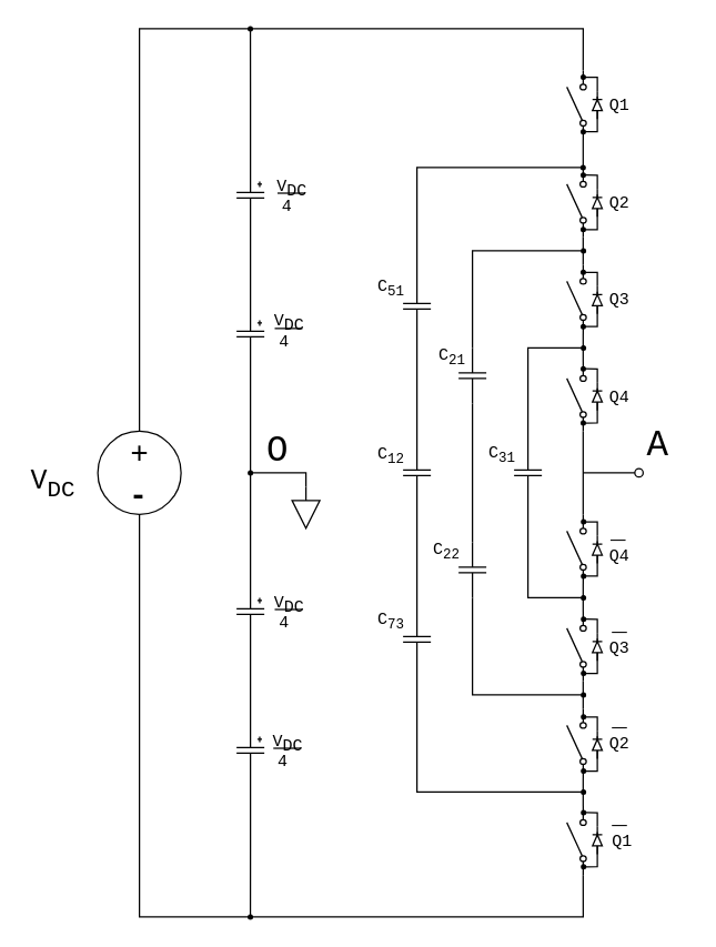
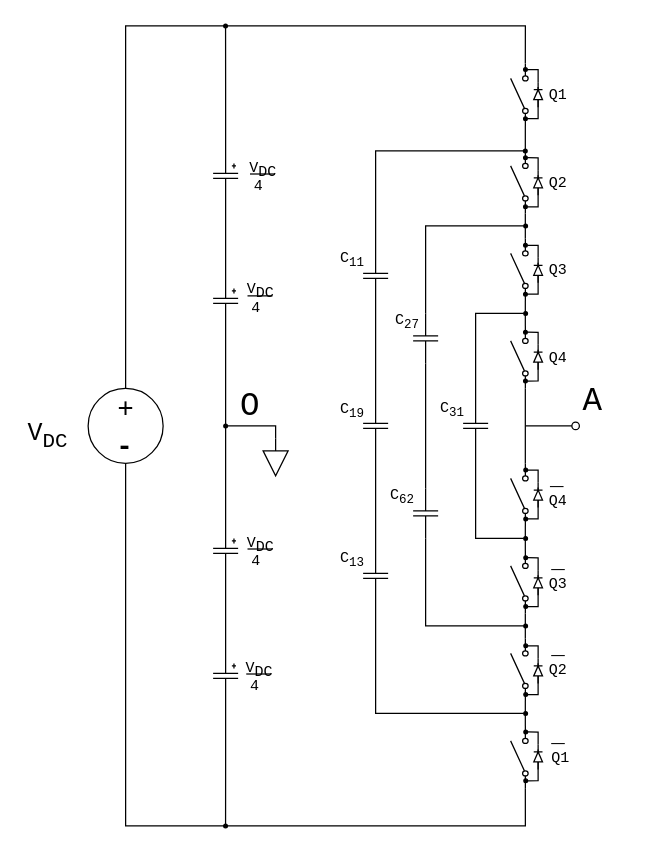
- <mxCell id="81" value="&lt;font face=&quot;Courier New&quot;&gt;C&lt;sub&gt;51&lt;/sub&gt;&lt;/font&gt;" style="text;html=1;resizable=0;points=[];autosize=1;align=left;verticalAlign=top;spacingTop=-4;" vertex="1" parent="1"><mxGeometry x="270" y="195" width="30" height="20" as="geometry" /></mxCell>
+ <mxCell id="81" value="&lt;font face=&quot;Courier New&quot;&gt;C&lt;sub&gt;11&lt;/sub&gt;&lt;/font&gt;" style="text;html=1;resizable=0;points=[];autosize=1;align=left;verticalAlign=top;spacingTop=-4;" vertex="1" parent="1"><mxGeometry x="270" y="195" width="30" height="20" as="geometry" /></mxCell>
- <mxCell id="84" value="&lt;font face=&quot;Courier New&quot;&gt;C&lt;sub&gt;21&lt;/sub&gt;&lt;/font&gt;" style="text;html=1;resizable=0;points=[];autosize=1;align=left;verticalAlign=top;spacingTop=-4;" vertex="1" parent="1"><mxGeometry x="313.5" y="245" width="30" height="20" as="geometry" /></mxCell>
+ <mxCell id="84" value="&lt;font face=&quot;Courier New&quot;&gt;C&lt;sub&gt;27&lt;/sub&gt;&lt;/font&gt;" style="text;html=1;resizable=0;points=[];autosize=1;align=left;verticalAlign=top;spacingTop=-4;" vertex="1" parent="1"><mxGeometry x="313.5" y="245" width="30" height="20" as="geometry" /></mxCell>
- <mxCell id="82" value="&lt;font face=&quot;Courier New&quot;&gt;C&lt;sub&gt;12&lt;/sub&gt;&lt;/font&gt;" style="text;html=1;resizable=0;points=[];autosize=1;align=left;verticalAlign=top;spacingTop=-4;" vertex="1" parent="1"><mxGeometry x="270" y="316" width="30" height="20" as="geometry" /></mxCell>
+ <mxCell id="82" value="&lt;font face=&quot;Courier New&quot;&gt;C&lt;sub&gt;19&lt;/sub&gt;&lt;/font&gt;" style="text;html=1;resizable=0;points=[];autosize=1;align=left;verticalAlign=top;spacingTop=-4;" vertex="1" parent="1"><mxGeometry x="270" y="316" width="30" height="20" as="geometry" /></mxCell>
- <mxCell id="85" value="&lt;font face=&quot;Courier New&quot;&gt;C&lt;sub&gt;22&lt;/sub&gt;&lt;/font&gt;" style="text;html=1;resizable=0;points=[];autosize=1;align=left;verticalAlign=top;spacingTop=-4;" vertex="1" parent="1"><mxGeometry x="310" y="385" width="30" height="20" as="geometry" /></mxCell>
+ <mxCell id="85" value="&lt;font face=&quot;Courier New&quot;&gt;C&lt;sub&gt;62&lt;/sub&gt;&lt;/font&gt;" style="text;html=1;resizable=0;points=[];autosize=1;align=left;verticalAlign=top;spacingTop=-4;" vertex="1" parent="1"><mxGeometry x="310" y="385" width="30" height="20" as="geometry" /></mxCell>
- <mxCell id="83" value="&lt;font face=&quot;Courier New&quot;&gt;C&lt;sub&gt;73&lt;/sub&gt;&lt;/font&gt;" style="text;html=1;resizable=0;points=[];autosize=1;align=left;verticalAlign=top;spacingTop=-4;" vertex="1" parent="1"><mxGeometry x="270" y="435" width="30" height="20" as="geometry" /></mxCell>
+ <mxCell id="83" value="&lt;font face=&quot;Courier New&quot;&gt;C&lt;sub&gt;13&lt;/sub&gt;&lt;/font&gt;" style="text;html=1;resizable=0;points=[];autosize=1;align=left;verticalAlign=top;spacingTop=-4;" vertex="1" parent="1"><mxGeometry x="270" y="435" width="30" height="20" as="geometry" /></mxCell>
